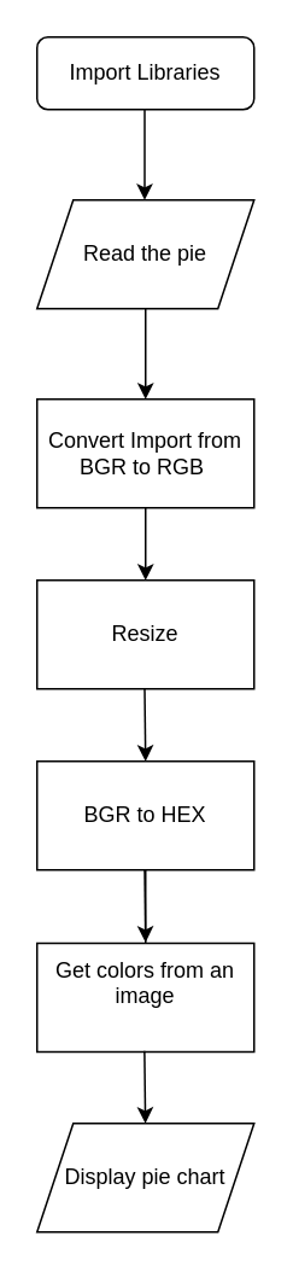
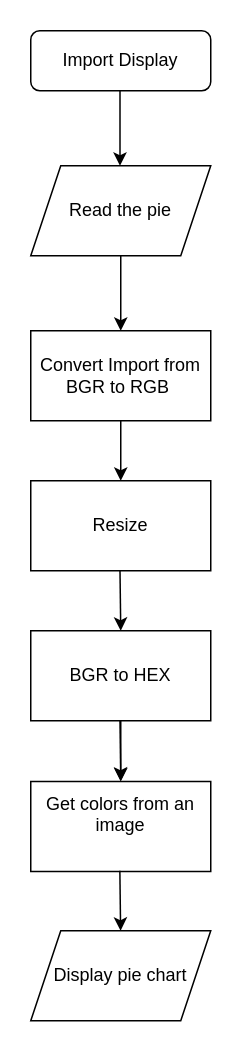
- <mxCell id="2" value="Import Libraries" style="rounded=1;whiteSpace=wrap;html=1;fontSize=12;glass=0;strokeWidth=1;shadow=0;" parent="1" vertex="1"><mxGeometry x="20" y="20" width="120" height="40" as="geometry" /></mxCell>
+ <mxCell id="2" value="Import Display" style="rounded=1;whiteSpace=wrap;html=1;fontSize=12;glass=0;strokeWidth=1;shadow=0;" parent="1" vertex="1"><mxGeometry x="20" y="20" width="120" height="40" as="geometry" /></mxCell>
- <mxCell id="8" value="" style="edgeStyle=orthogonalEdgeStyle;rounded=0;orthogonalLoop=1;jettySize=auto;html=1;endArrow=none;" edge="1" parent="1" source="9" target="12"><mxGeometry relative="1" as="geometry" /></mxCell>
+ <mxCell id="8" value="" style="edgeStyle=orthogonalEdgeStyle;rounded=0;orthogonalLoop=1;jettySize=auto;html=1;" edge="1" parent="1" source="9" target="12"><mxGeometry relative="1" as="geometry" /></mxCell>
